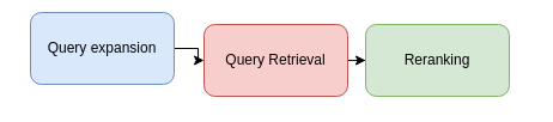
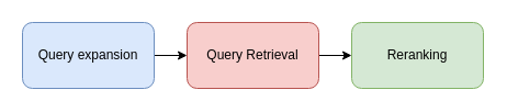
- <mxCell id="3" value="Query expansion" style="rounded=1;whiteSpace=wrap;html=1;fillColor=#dae8fc;strokeColor=#6c8ebf;" vertex="1" parent="1"><mxGeometry x="25" y="10" width="120" height="60" as="geometry" /></mxCell>
+ <mxCell id="3" value="Query expansion" style="rounded=1;whiteSpace=wrap;html=1;fillColor=#dae8fc;strokeColor=#6c8ebf;" vertex="1" parent="1"><mxGeometry x="20" y="20" width="120" height="60" as="geometry" /></mxCell>
- <mxCell id="6" value="Reranking" style="rounded=1;whiteSpace=wrap;html=1;fillColor=#d5e8d4;strokeColor=#82b366;" vertex="1" parent="1"><mxGeometry x="305" y="20" width="120" height="60" as="geometry" /></mxCell>
+ <mxCell id="6" value="Reranking" style="rounded=1;whiteSpace=wrap;html=1;fillColor=#d5e8d4;strokeColor=#82b366;" vertex="1" parent="1"><mxGeometry x="320" y="20" width="120" height="60" as="geometry" /></mxCell>
